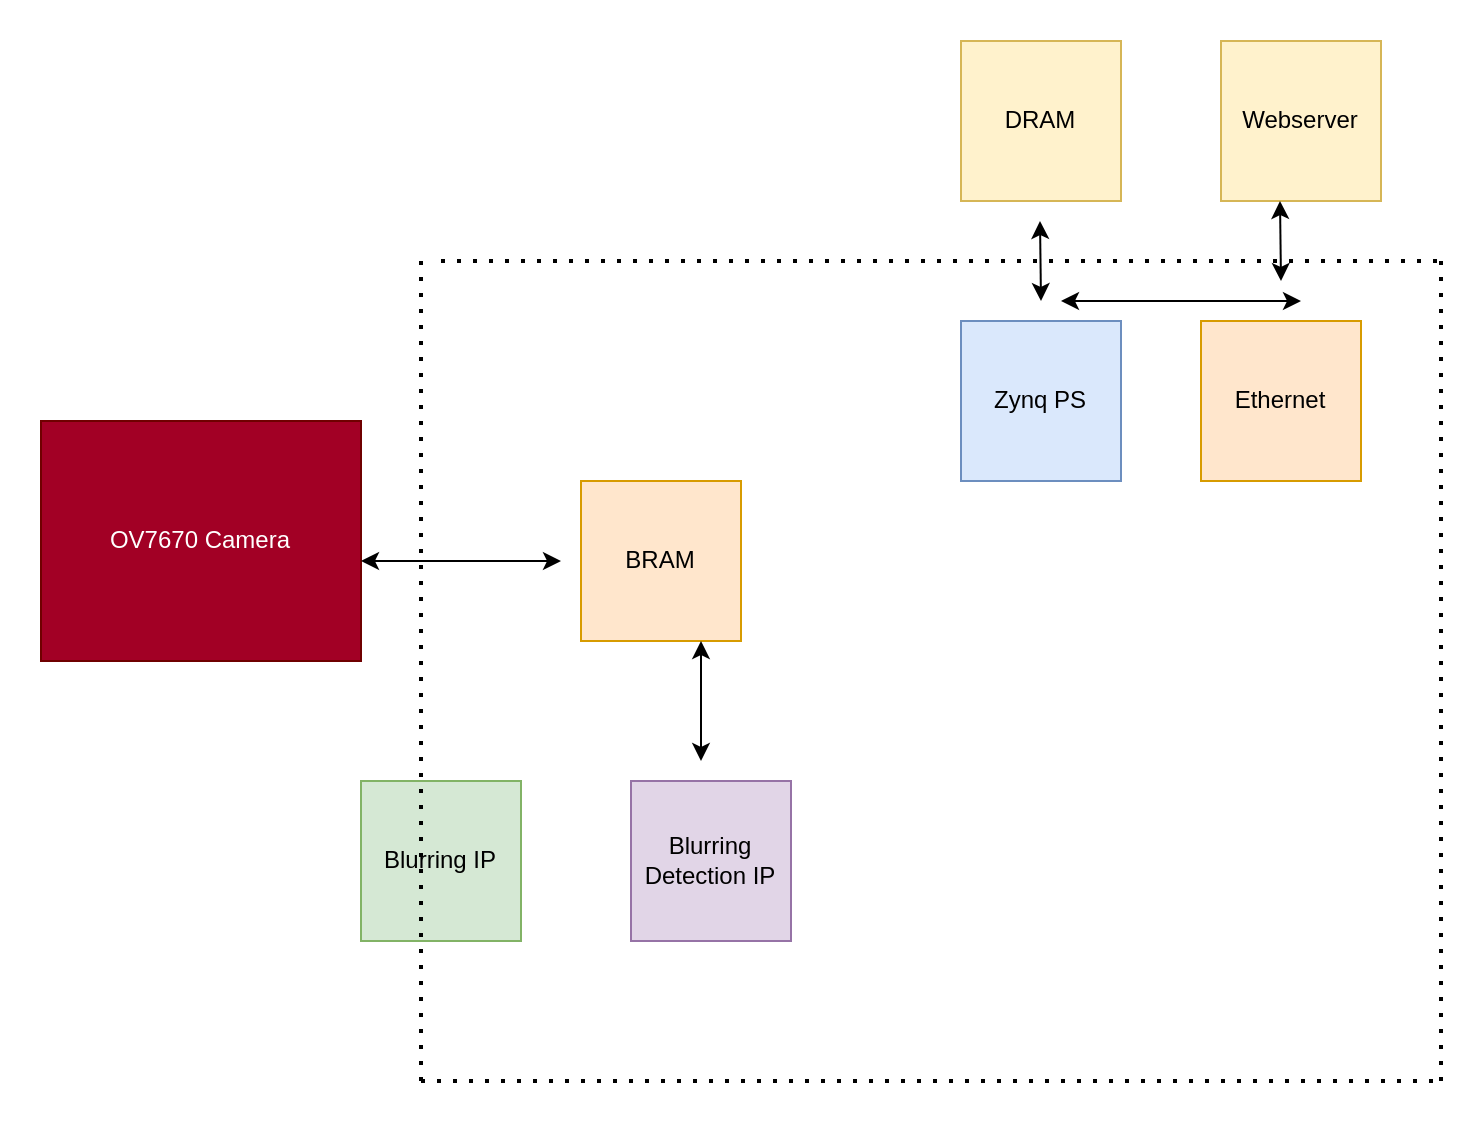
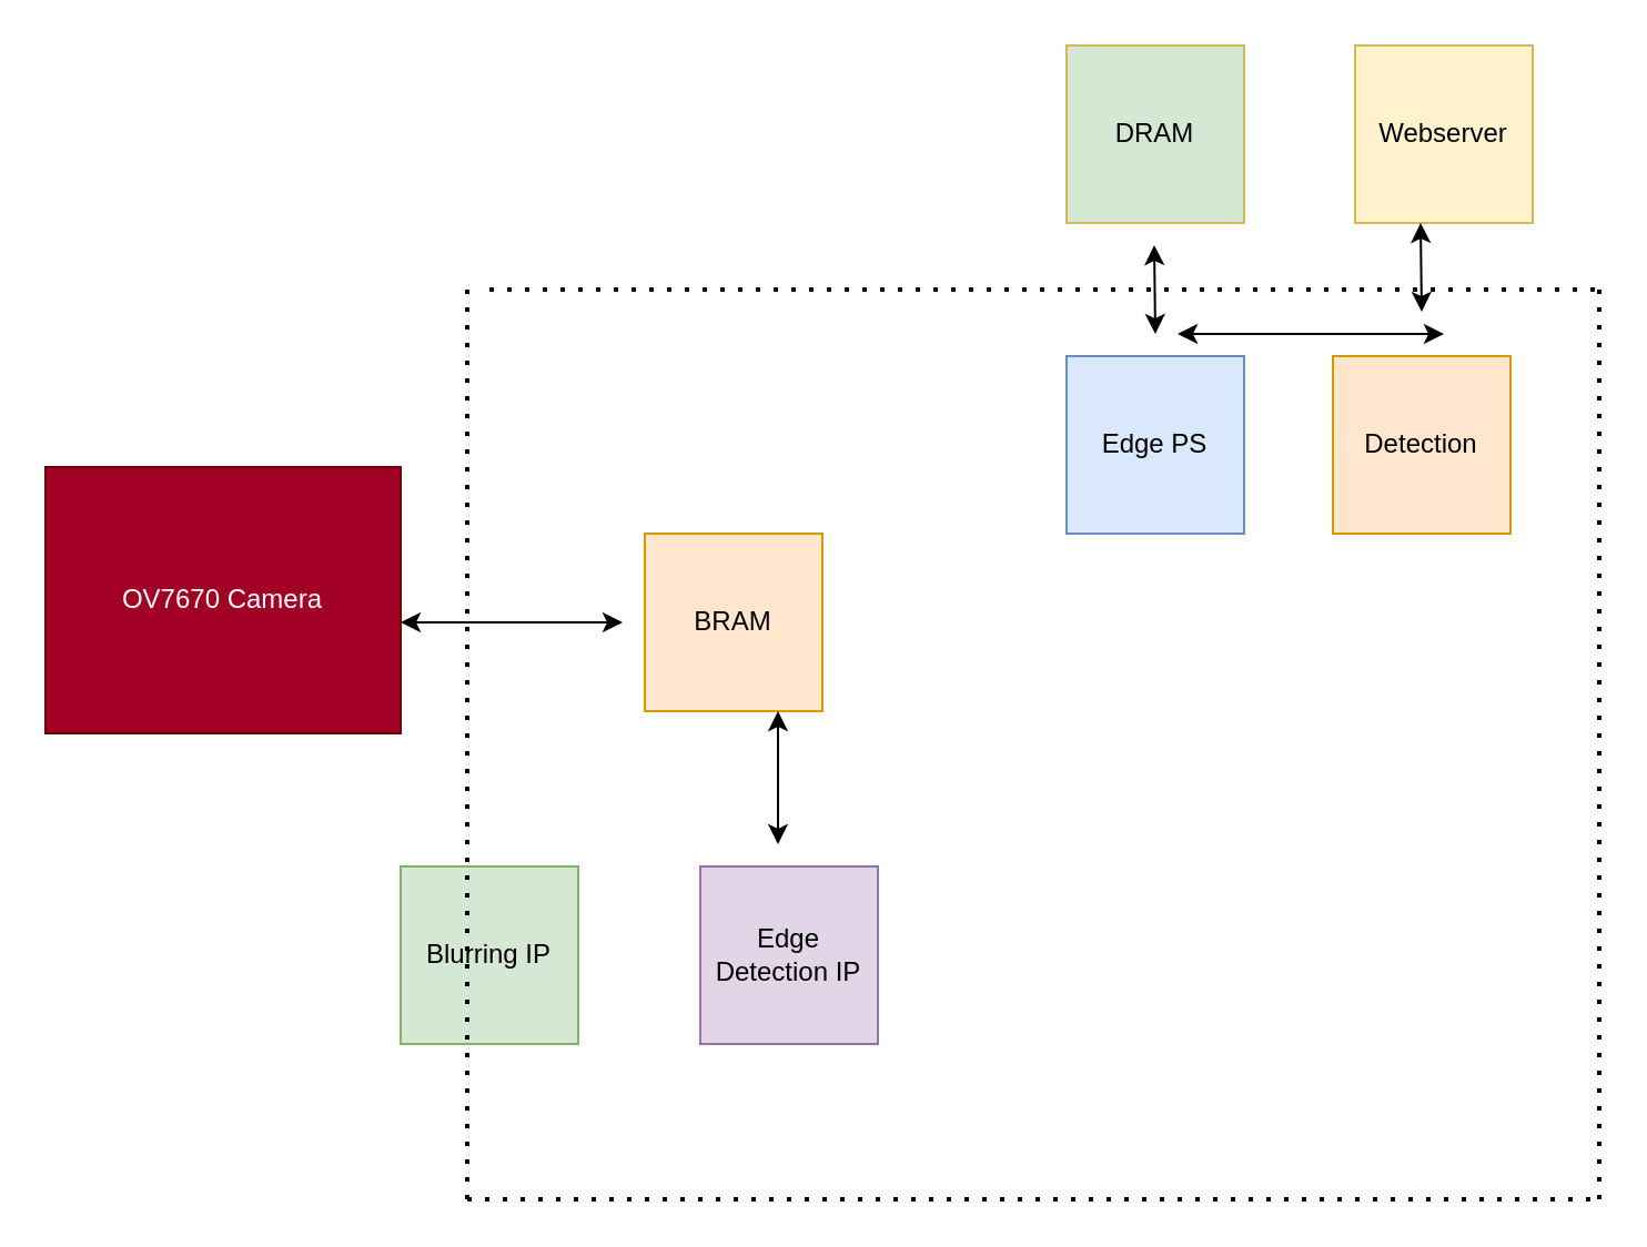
- <mxCell id="8" value="DRAM" style="whiteSpace=wrap;html=1;aspect=fixed;fillColor=#fff2cc;strokeColor=#d6b656;" vertex="1" parent="1"><mxGeometry x="480" y="20" width="80" height="80" as="geometry" /></mxCell>
+ <mxCell id="8" value="DRAM" style="whiteSpace=wrap;html=1;aspect=fixed;fillColor=#d5e8d4;strokeColor=#d6b656;" vertex="1" parent="1"><mxGeometry x="480" y="20" width="80" height="80" as="geometry" /></mxCell>
- <mxCell id="10" value="Zynq PS" style="whiteSpace=wrap;html=1;aspect=fixed;fillColor=#dae8fc;strokeColor=#6c8ebf;" vertex="1" parent="1"><mxGeometry x="480" y="160" width="80" height="80" as="geometry" /></mxCell>
+ <mxCell id="10" value="Edge PS" style="whiteSpace=wrap;html=1;aspect=fixed;fillColor=#dae8fc;strokeColor=#6c8ebf;" vertex="1" parent="1"><mxGeometry x="480" y="160" width="80" height="80" as="geometry" /></mxCell>
- <mxCell id="11" value="Ethernet" style="whiteSpace=wrap;html=1;aspect=fixed;fillColor=#ffe6cc;strokeColor=#d79b00;" vertex="1" parent="1"><mxGeometry x="600" y="160" width="80" height="80" as="geometry" /></mxCell>
+ <mxCell id="11" value="Detection" style="whiteSpace=wrap;html=1;aspect=fixed;fillColor=#ffe6cc;strokeColor=#d79b00;" vertex="1" parent="1"><mxGeometry x="600" y="160" width="80" height="80" as="geometry" /></mxCell>
- <mxCell id="4" value="Blurring Detection IP" style="whiteSpace=wrap;html=1;aspect=fixed;fillColor=#e1d5e7;strokeColor=#9673a6;" vertex="1" parent="1"><mxGeometry x="315" y="390" width="80" height="80" as="geometry" /></mxCell>
+ <mxCell id="4" value="Edge Detection IP" style="whiteSpace=wrap;html=1;aspect=fixed;fillColor=#e1d5e7;strokeColor=#9673a6;" vertex="1" parent="1"><mxGeometry x="315" y="390" width="80" height="80" as="geometry" /></mxCell>
